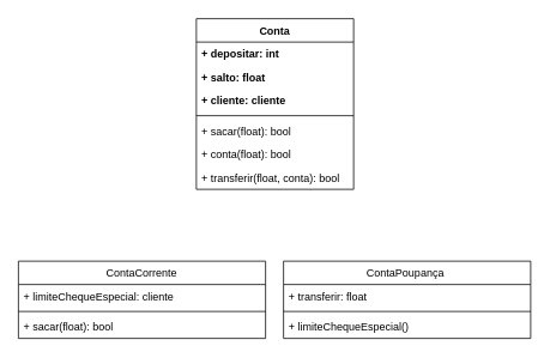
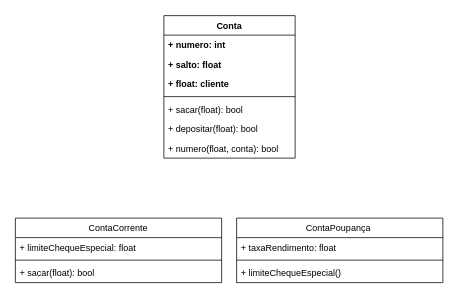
- <mxCell id="11" value="+ depositar: int" style="text;strokeColor=none;fillColor=none;align=left;verticalAlign=top;spacingLeft=4;spacingRight=4;overflow=hidden;rotatable=0;points=[[0,0.5],[1,0.5]];portConstraint=eastwest;fontStyle=1" parent="10" vertex="1"><mxGeometry y="26" width="175" height="26" as="geometry" /></mxCell>
+ <mxCell id="11" value="+ numero: int" style="text;strokeColor=none;fillColor=none;align=left;verticalAlign=top;spacingLeft=4;spacingRight=4;overflow=hidden;rotatable=0;points=[[0,0.5],[1,0.5]];portConstraint=eastwest;fontStyle=1" parent="10" vertex="1"><mxGeometry y="26" width="175" height="26" as="geometry" /></mxCell>
- <mxCell id="13" value="+ cliente: cliente" style="text;strokeColor=none;fillColor=none;align=left;verticalAlign=top;spacingLeft=4;spacingRight=4;overflow=hidden;rotatable=0;points=[[0,0.5],[1,0.5]];portConstraint=eastwest;fontStyle=1" vertex="1" parent="10"><mxGeometry y="78" width="175" height="26" as="geometry" /></mxCell>
+ <mxCell id="13" value="+ float: cliente" style="text;strokeColor=none;fillColor=none;align=left;verticalAlign=top;spacingLeft=4;spacingRight=4;overflow=hidden;rotatable=0;points=[[0,0.5],[1,0.5]];portConstraint=eastwest;fontStyle=1" vertex="1" parent="10"><mxGeometry y="78" width="175" height="26" as="geometry" /></mxCell>
- <mxCell id="16" value="+ conta(float): bool" style="text;strokeColor=none;fillColor=none;align=left;verticalAlign=top;spacingLeft=4;spacingRight=4;overflow=hidden;rotatable=0;points=[[0,0.5],[1,0.5]];portConstraint=eastwest;" vertex="1" parent="10"><mxGeometry y="138" width="175" height="26" as="geometry" /></mxCell>
+ <mxCell id="16" value="+ depositar(float): bool" style="text;strokeColor=none;fillColor=none;align=left;verticalAlign=top;spacingLeft=4;spacingRight=4;overflow=hidden;rotatable=0;points=[[0,0.5],[1,0.5]];portConstraint=eastwest;" vertex="1" parent="10"><mxGeometry y="138" width="175" height="26" as="geometry" /></mxCell>
- <mxCell id="17" value="+ transferir(float, conta): bool" style="text;strokeColor=none;fillColor=none;align=left;verticalAlign=top;spacingLeft=4;spacingRight=4;overflow=hidden;rotatable=0;points=[[0,0.5],[1,0.5]];portConstraint=eastwest;" parent="10" vertex="1"><mxGeometry y="164" width="175" height="26" as="geometry" /></mxCell>
+ <mxCell id="17" value="+ numero(float, conta): bool" style="text;strokeColor=none;fillColor=none;align=left;verticalAlign=top;spacingLeft=4;spacingRight=4;overflow=hidden;rotatable=0;points=[[0,0.5],[1,0.5]];portConstraint=eastwest;" parent="10" vertex="1"><mxGeometry y="164" width="175" height="26" as="geometry" /></mxCell>
- <mxCell id="3" value="+ limiteChequeEspecial: cliente&#10;" style="text;strokeColor=none;fillColor=none;align=left;verticalAlign=top;spacingLeft=4;spacingRight=4;overflow=hidden;rotatable=0;points=[[0,0.5],[1,0.5]];portConstraint=eastwest;fontStyle=0" parent="2" vertex="1"><mxGeometry y="26" width="275" height="26" as="geometry" /></mxCell>
+ <mxCell id="3" value="+ limiteChequeEspecial: float&#10;" style="text;strokeColor=none;fillColor=none;align=left;verticalAlign=top;spacingLeft=4;spacingRight=4;overflow=hidden;rotatable=0;points=[[0,0.5],[1,0.5]];portConstraint=eastwest;fontStyle=0" parent="2" vertex="1"><mxGeometry y="26" width="275" height="26" as="geometry" /></mxCell>
- <mxCell id="7" value="+ transferir: float " style="text;strokeColor=none;fillColor=none;align=left;verticalAlign=top;spacingLeft=4;spacingRight=4;overflow=hidden;rotatable=0;points=[[0,0.5],[1,0.5]];portConstraint=eastwest;fontStyle=0" parent="6" vertex="1"><mxGeometry y="26" width="275" height="26" as="geometry" /></mxCell>
+ <mxCell id="7" value="+ taxaRendimento: float " style="text;strokeColor=none;fillColor=none;align=left;verticalAlign=top;spacingLeft=4;spacingRight=4;overflow=hidden;rotatable=0;points=[[0,0.5],[1,0.5]];portConstraint=eastwest;fontStyle=0" parent="6" vertex="1"><mxGeometry y="26" width="275" height="26" as="geometry" /></mxCell>
